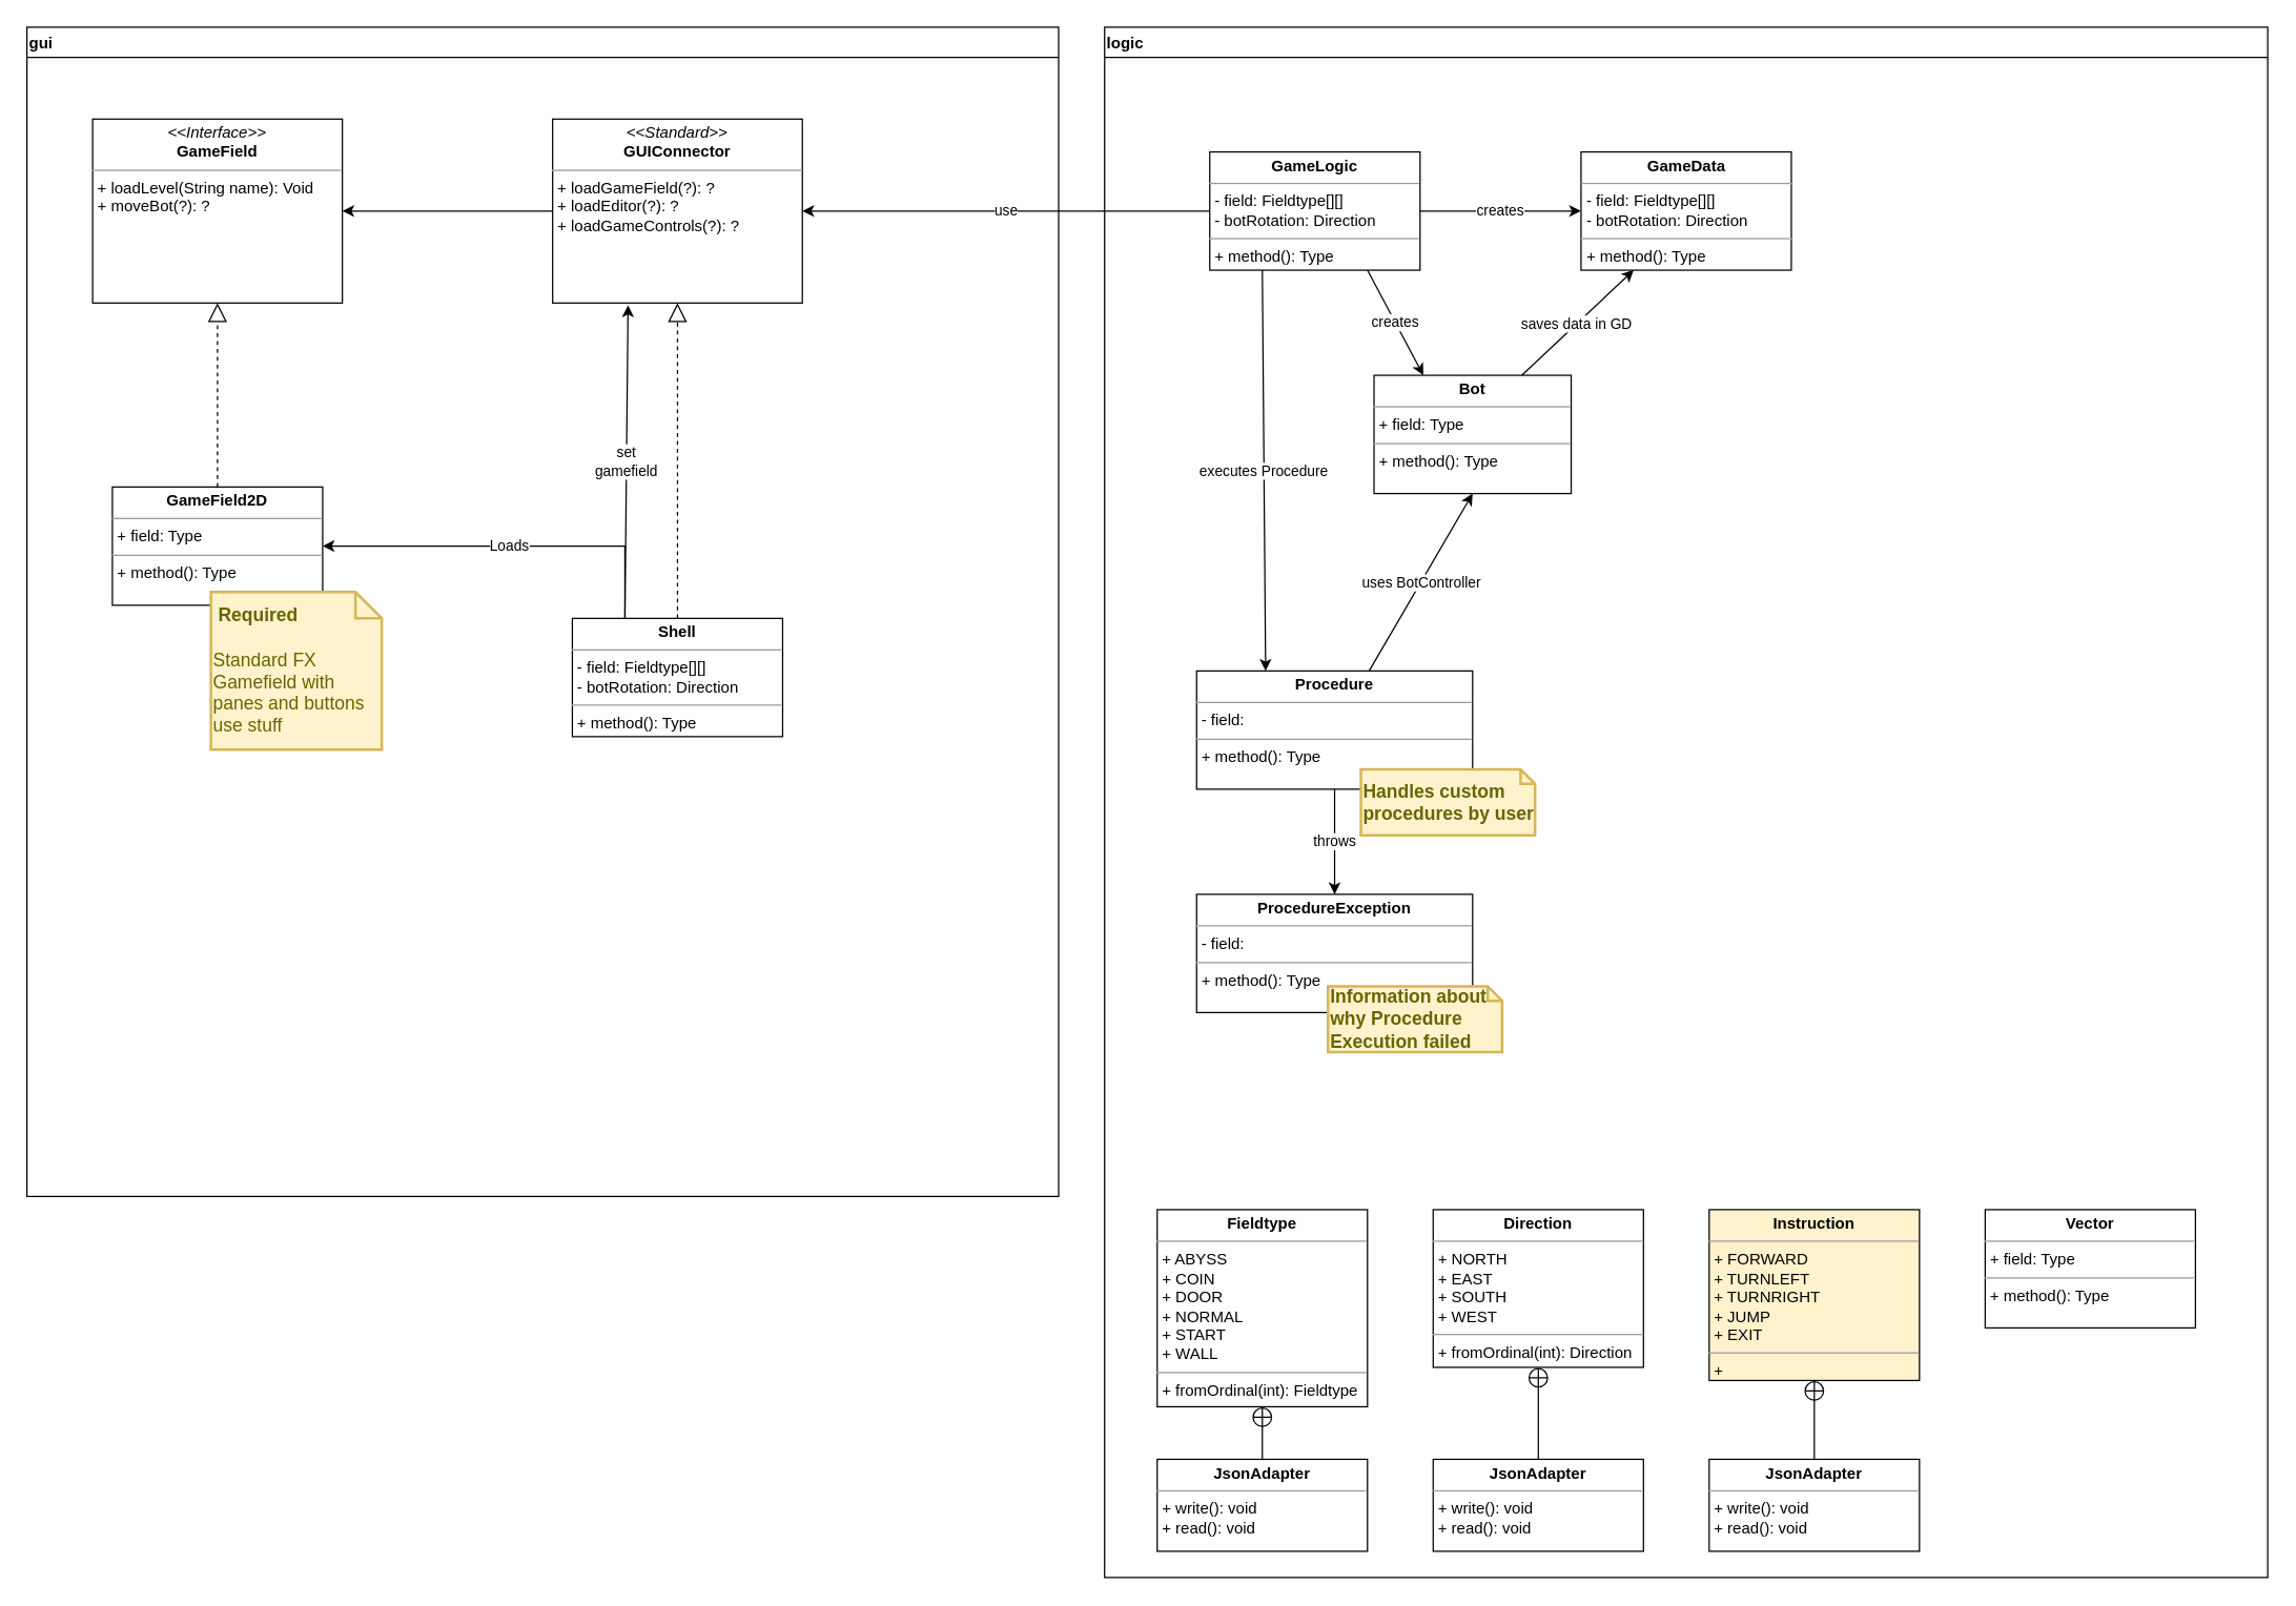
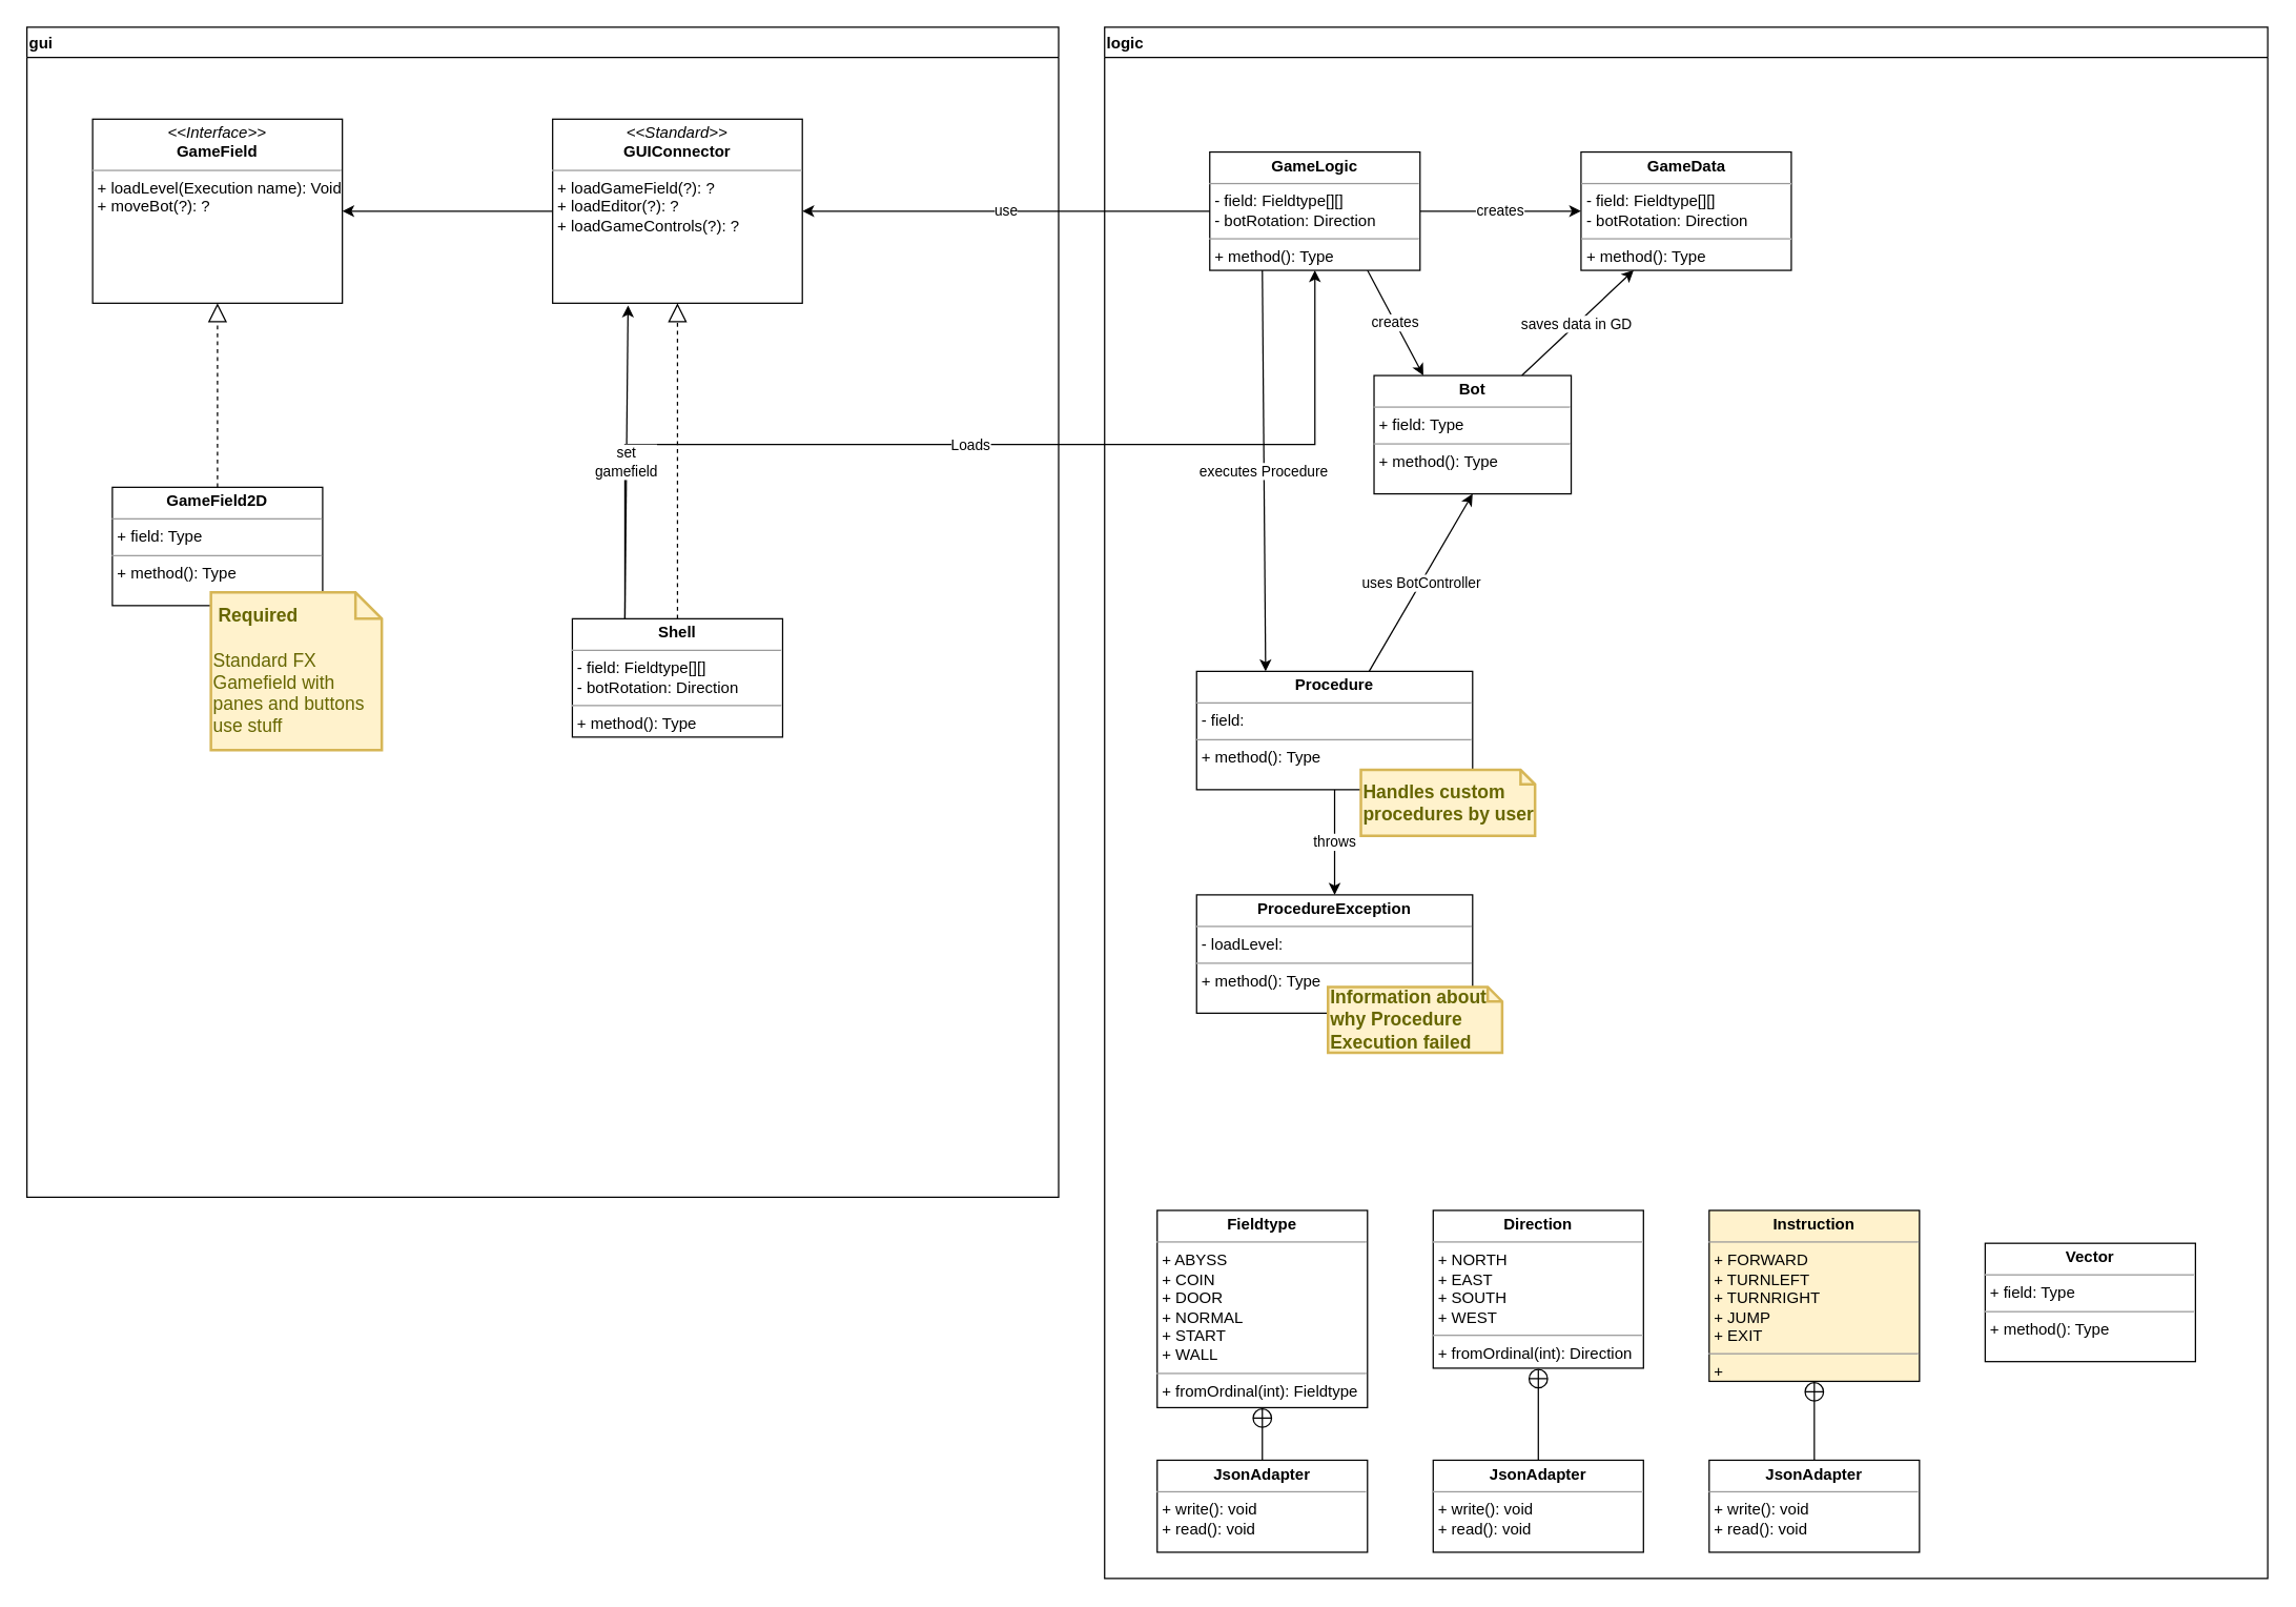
- <mxCell id="3" value="&lt;p style=&quot;margin: 0px ; margin-top: 4px ; text-align: center&quot;&gt;&lt;i&gt;&amp;lt;&amp;lt;Interface&amp;gt;&amp;gt;&lt;/i&gt;&lt;br&gt;&lt;b&gt;GameField&lt;/b&gt;&lt;/p&gt;&lt;hr size=&quot;1&quot;&gt;&lt;p style=&quot;margin: 0px ; margin-left: 4px&quot;&gt;+ loadLevel(String name): Void&lt;br&gt;+ moveBot(?): ?&lt;/p&gt;" style="verticalAlign=top;align=left;overflow=fill;fontSize=12;fontFamily=Helvetica;html=1;" parent="2" vertex="1"><mxGeometry x="50" y="70" width="190" height="140" as="geometry" /></mxCell>
+ <mxCell id="3" value="&lt;p style=&quot;margin: 0px ; margin-top: 4px ; text-align: center&quot;&gt;&lt;i&gt;&amp;lt;&amp;lt;Interface&amp;gt;&amp;gt;&lt;/i&gt;&lt;br&gt;&lt;b&gt;GameField&lt;/b&gt;&lt;/p&gt;&lt;hr size=&quot;1&quot;&gt;&lt;p style=&quot;margin: 0px ; margin-left: 4px&quot;&gt;+ loadLevel(Execution name): Void&lt;br&gt;+ moveBot(?): ?&lt;/p&gt;" style="verticalAlign=top;align=left;overflow=fill;fontSize=12;fontFamily=Helvetica;html=1;" parent="2" vertex="1"><mxGeometry x="50" y="70" width="190" height="140" as="geometry" /></mxCell>
- <mxCell id="9" value="Loads" style="edgeStyle=orthogonalEdgeStyle;rounded=0;orthogonalLoop=1;jettySize=auto;html=1;entryX=1;entryY=0.5;entryDx=0;entryDy=0;exitX=0.25;exitY=0;exitDx=0;exitDy=0;" parent="2" source="11" target="6" edge="1"><mxGeometry relative="1" as="geometry" /></mxCell>
+ <mxCell id="9" value="Loads" style="edgeStyle=orthogonalEdgeStyle;rounded=0;orthogonalLoop=1;jettySize=auto;html=1;exitX=0.25;exitY=0;exitDx=0;exitDy=0;" parent="2" source="11" target="33" edge="1"><mxGeometry relative="1" as="geometry" /></mxCell>
- <mxCell id="39" value="&lt;p style=&quot;margin: 0px ; margin-top: 4px ; text-align: center&quot;&gt;&lt;b&gt;ProcedureException&lt;/b&gt;&lt;/p&gt;&lt;hr size=&quot;1&quot;&gt;&lt;p style=&quot;margin: 0px ; margin-left: 4px&quot;&gt;- field:&amp;nbsp;&lt;br&gt;&lt;/p&gt;&lt;hr size=&quot;1&quot;&gt;&lt;p style=&quot;margin: 0px ; margin-left: 4px&quot;&gt;+ method(): Type&lt;/p&gt;" style="verticalAlign=top;align=left;overflow=fill;fontSize=12;fontFamily=Helvetica;html=1;" parent="38" vertex="1"><mxGeometry width="210" height="90" as="geometry" /></mxCell>
+ <mxCell id="39" value="&lt;p style=&quot;margin: 0px ; margin-top: 4px ; text-align: center&quot;&gt;&lt;b&gt;ProcedureException&lt;/b&gt;&lt;/p&gt;&lt;hr size=&quot;1&quot;&gt;&lt;p style=&quot;margin: 0px ; margin-left: 4px&quot;&gt;- loadLevel:&amp;nbsp;&lt;br&gt;&lt;/p&gt;&lt;hr size=&quot;1&quot;&gt;&lt;p style=&quot;margin: 0px ; margin-left: 4px&quot;&gt;+ method(): Type&lt;/p&gt;" style="verticalAlign=top;align=left;overflow=fill;fontSize=12;fontFamily=Helvetica;html=1;" parent="38" vertex="1"><mxGeometry width="210" height="90" as="geometry" /></mxCell>
- <mxCell id="29" value="&lt;p style=&quot;margin: 0px ; margin-top: 4px ; text-align: center&quot;&gt;&lt;b&gt;Vector&lt;/b&gt;&lt;/p&gt;&lt;hr size=&quot;1&quot;&gt;&lt;p style=&quot;margin: 0px ; margin-left: 4px&quot;&gt;+ field: Type&lt;/p&gt;&lt;hr size=&quot;1&quot;&gt;&lt;p style=&quot;margin: 0px ; margin-left: 4px&quot;&gt;+ method(): Type&lt;/p&gt;" style="verticalAlign=top;align=left;overflow=fill;fontSize=12;fontFamily=Helvetica;html=1;" parent="13" vertex="1"><mxGeometry x="670" y="900" width="160" height="90" as="geometry" /></mxCell>
+ <mxCell id="29" value="&lt;p style=&quot;margin: 0px ; margin-top: 4px ; text-align: center&quot;&gt;&lt;b&gt;Vector&lt;/b&gt;&lt;/p&gt;&lt;hr size=&quot;1&quot;&gt;&lt;p style=&quot;margin: 0px ; margin-left: 4px&quot;&gt;+ field: Type&lt;/p&gt;&lt;hr size=&quot;1&quot;&gt;&lt;p style=&quot;margin: 0px ; margin-left: 4px&quot;&gt;+ method(): Type&lt;/p&gt;" style="verticalAlign=top;align=left;overflow=fill;fontSize=12;fontFamily=Helvetica;html=1;" parent="13" vertex="1"><mxGeometry x="670" y="925" width="160" height="90" as="geometry" /></mxCell>
